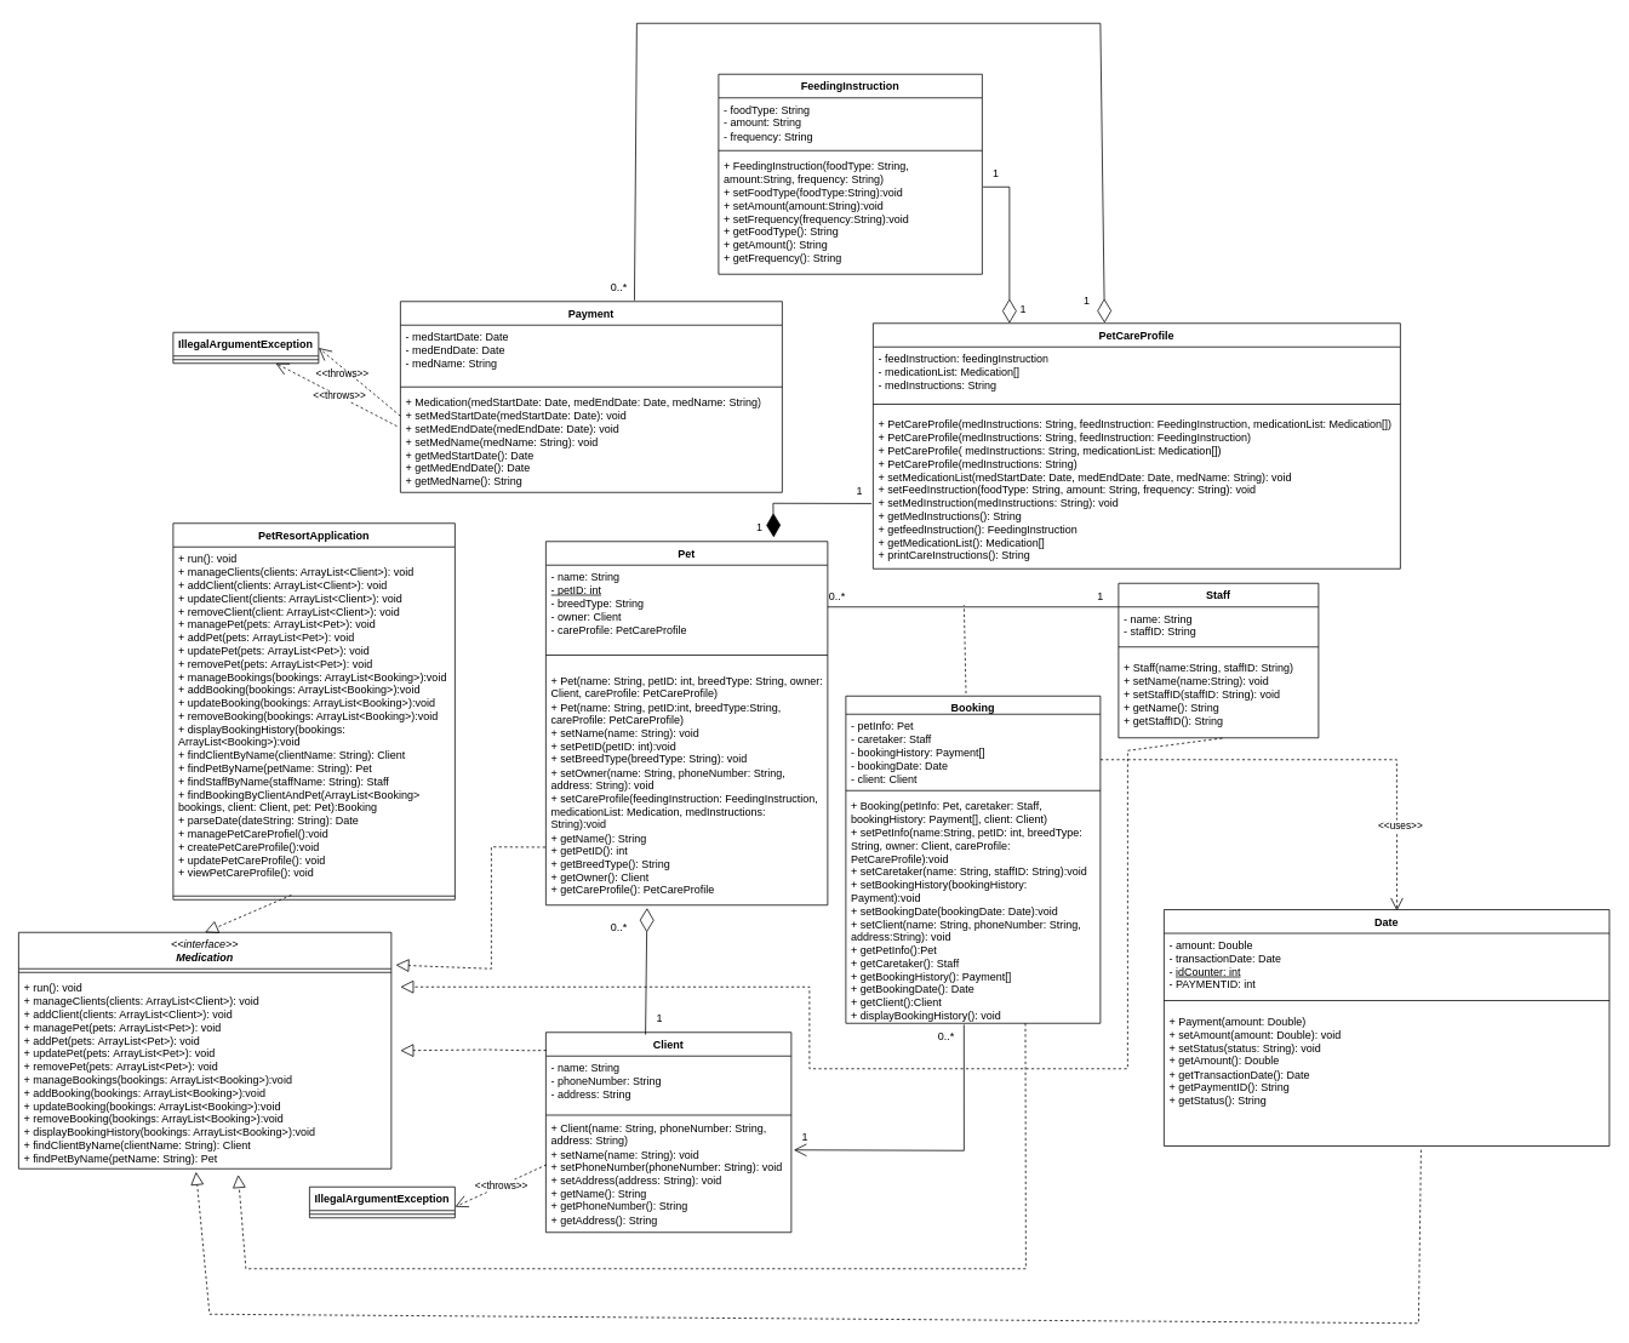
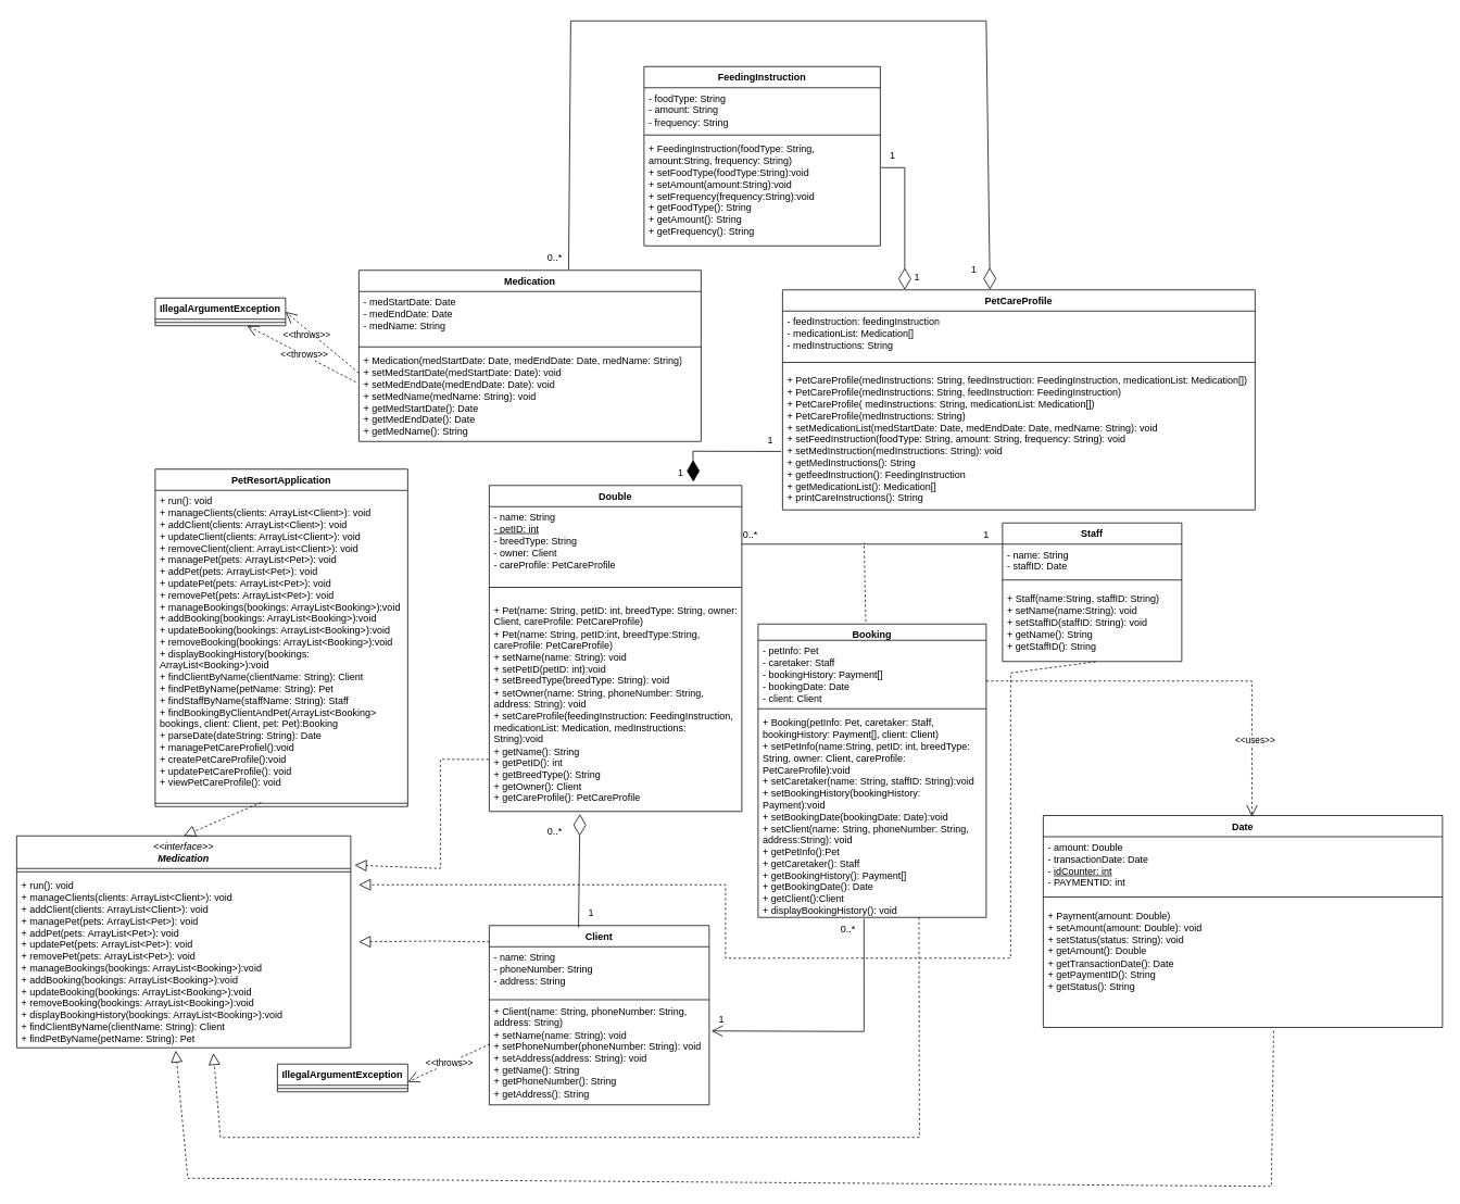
- <mxCell id="21" value="Payment" style="swimlane;fontStyle=1;align=center;verticalAlign=top;childLayout=stackLayout;horizontal=1;startSize=26;horizontalStack=0;resizeParent=1;resizeParentMax=0;resizeLast=0;collapsible=1;marginBottom=0;whiteSpace=wrap;html=1;" vertex="1" parent="1"><mxGeometry x="440" y="326" width="420" height="210" as="geometry" /></mxCell>
+ <mxCell id="21" value="Medication" style="swimlane;fontStyle=1;align=center;verticalAlign=top;childLayout=stackLayout;horizontal=1;startSize=26;horizontalStack=0;resizeParent=1;resizeParentMax=0;resizeLast=0;collapsible=1;marginBottom=0;whiteSpace=wrap;html=1;" vertex="1" parent="1"><mxGeometry x="440" y="326" width="420" height="210" as="geometry" /></mxCell>
- <mxCell id="9" value="Pet" style="swimlane;fontStyle=1;align=center;verticalAlign=top;childLayout=stackLayout;horizontal=1;startSize=26;horizontalStack=0;resizeParent=1;resizeParentMax=0;resizeLast=0;collapsible=1;marginBottom=0;whiteSpace=wrap;html=1;" vertex="1" parent="1"><mxGeometry x="600" y="590" width="310" height="400" as="geometry" /></mxCell>
+ <mxCell id="9" value="Double" style="swimlane;fontStyle=1;align=center;verticalAlign=top;childLayout=stackLayout;horizontal=1;startSize=26;horizontalStack=0;resizeParent=1;resizeParentMax=0;resizeLast=0;collapsible=1;marginBottom=0;whiteSpace=wrap;html=1;" vertex="1" parent="1"><mxGeometry x="600" y="590" width="310" height="400" as="geometry" /></mxCell>
- <mxCell id="6" value="- name: String&lt;div&gt;- staffID: String&lt;/div&gt;&lt;div&gt;&lt;br&gt;&lt;div&gt;&lt;br&gt;&lt;/div&gt;&lt;/div&gt;" style="text;strokeColor=none;fillColor=none;align=left;verticalAlign=top;spacingLeft=4;spacingRight=4;overflow=hidden;rotatable=0;points=[[0,0.5],[1,0.5]];portConstraint=eastwest;whiteSpace=wrap;html=1;" vertex="1" parent="5"><mxGeometry y="26" width="220" height="34" as="geometry" /></mxCell>
+ <mxCell id="6" value="- name: String&lt;div&gt;- staffID: Date&lt;/div&gt;&lt;div&gt;&lt;br&gt;&lt;div&gt;&lt;br&gt;&lt;/div&gt;&lt;/div&gt;" style="text;strokeColor=none;fillColor=none;align=left;verticalAlign=top;spacingLeft=4;spacingRight=4;overflow=hidden;rotatable=0;points=[[0,0.5],[1,0.5]];portConstraint=eastwest;whiteSpace=wrap;html=1;" vertex="1" parent="5"><mxGeometry y="26" width="220" height="34" as="geometry" /></mxCell>
